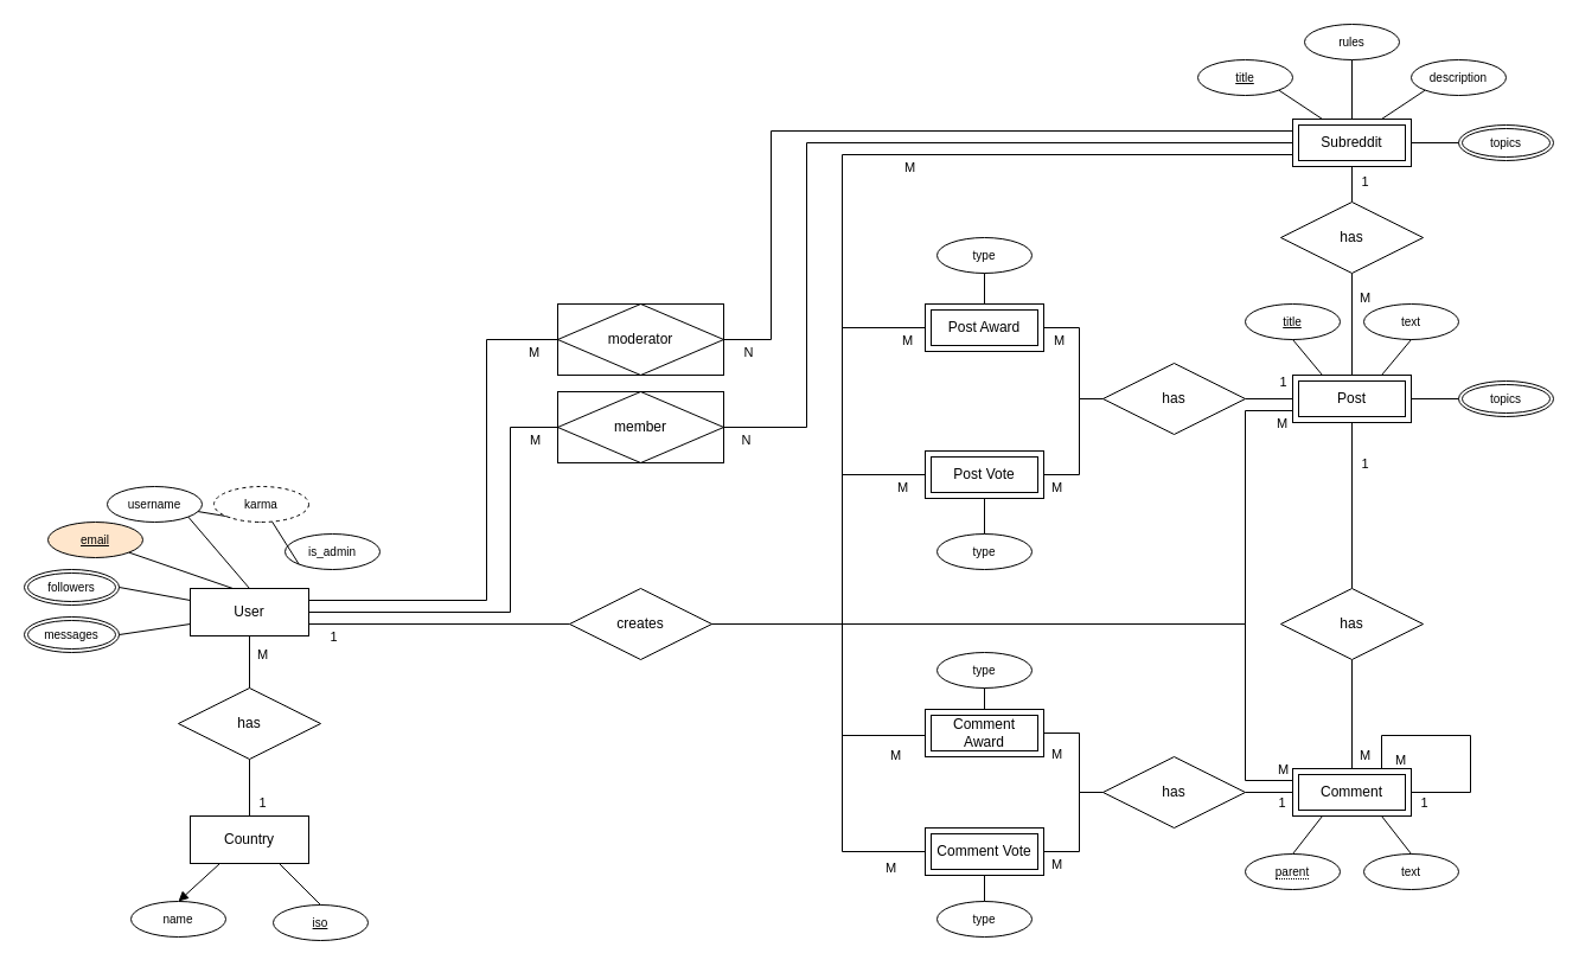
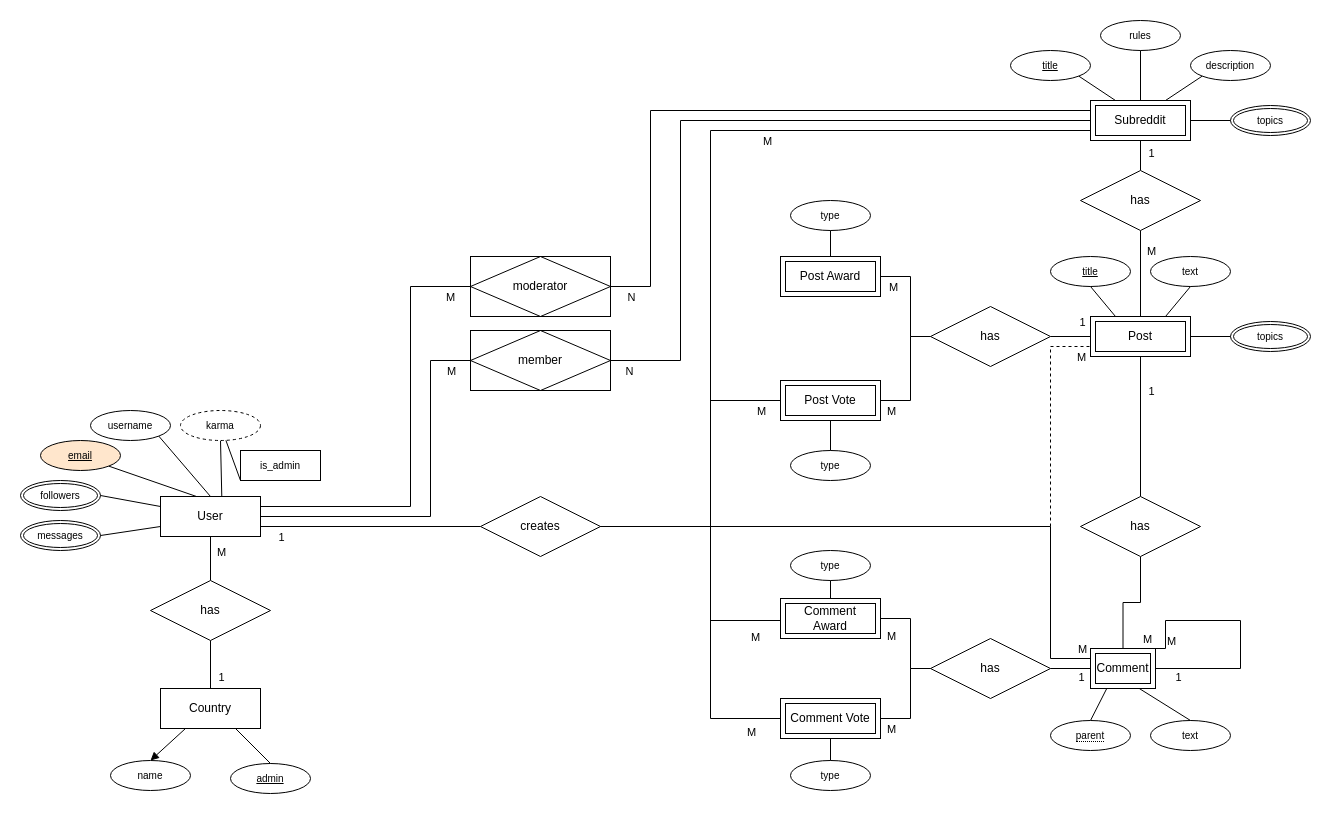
- <mxCell id="50" style="edgeStyle=orthogonalEdgeStyle;rounded=0;orthogonalLoop=1;jettySize=auto;html=1;exitX=1;exitY=0.5;exitDx=0;exitDy=0;entryX=0;entryY=0.5;entryDx=0;entryDy=0;endArrow=none;endFill=0;" edge="1" parent="1" source="58" target="73"><mxGeometry relative="1" as="geometry"><Array as="points"><mxPoint x="710" y="526" /><mxPoint x="710" y="276" /></Array></mxGeometry></mxCell>
- <mxCell id="51" value="М" style="edgeLabel;html=1;align=center;verticalAlign=middle;resizable=0;points=[];" connectable="0" vertex="1" parent="50"><mxGeometry x="0.926" y="-2" relative="1" as="geometry"><mxPoint y="8" as="offset" /></mxGeometry></mxCell>
- <mxCell id="44" style="edgeStyle=orthogonalEdgeStyle;rounded=0;orthogonalLoop=1;jettySize=auto;html=1;exitX=1;exitY=0.5;exitDx=0;exitDy=0;entryX=0;entryY=0.75;entryDx=0;entryDy=0;endArrow=none;endFill=0;" edge="1" parent="1" source="58" target="16"><mxGeometry relative="1" as="geometry"><mxPoint x="900" y="526" as="sourcePoint" /><Array as="points"><mxPoint x="1050" y="526" /><mxPoint x="1050" y="346" /></Array></mxGeometry></mxCell>
+ <mxCell id="44" style="edgeStyle=orthogonalEdgeStyle;rounded=0;orthogonalLoop=1;jettySize=auto;html=1;exitX=1;exitY=0.5;exitDx=0;exitDy=0;entryX=0;entryY=0.75;entryDx=0;entryDy=0;endArrow=none;endFill=0;dashed=1;" edge="1" parent="1" source="58" target="16"><mxGeometry relative="1" as="geometry"><mxPoint x="900" y="526" as="sourcePoint" /><Array as="points"><mxPoint x="1050" y="526" /><mxPoint x="1050" y="346" /></Array></mxGeometry></mxCell>
- <mxCell id="22" value="" style="endArrow=none;html=1;rounded=0;exitX=0.5;exitY=1;exitDx=0;exitDy=0;" edge="1" parent="1" source="99" target="3"><mxGeometry relative="1" as="geometry"><mxPoint x="281.224" y="425.419" as="sourcePoint" /><mxPoint x="110" y="620" as="targetPoint" /></mxGeometry></mxCell>
+ <mxCell id="22" value="" style="endArrow=none;html=1;rounded=0;exitX=0.5;exitY=1;exitDx=0;exitDy=0;entryX=0.613;entryY=0.012;entryDx=0;entryDy=0;entryPerimeter=0;" edge="1" parent="1" source="99" target="12"><mxGeometry relative="1" as="geometry"><mxPoint x="281.224" y="425.419" as="sourcePoint" /><mxPoint x="110" y="620" as="targetPoint" /></mxGeometry></mxCell>
- <mxCell id="106" value="&lt;font style=&quot;font-size: 10px;&quot;&gt;is_admin&lt;/font&gt;" style="ellipse;whiteSpace=wrap;html=1;align=center;" vertex="1" parent="1"><mxGeometry x="240" y="450" width="80" height="30" as="geometry" /></mxCell>
+ <mxCell id="106" value="&lt;font style=&quot;font-size: 10px;&quot;&gt;is_admin&lt;/font&gt;" style="whiteSpace=wrap;html=1;align=center;rounded=0;" vertex="1" parent="1"><mxGeometry x="240" y="450" width="80" height="30" as="geometry" /></mxCell>
- <mxCell id="19" value="Comment" style="shape=ext;margin=3;double=1;whiteSpace=wrap;html=1;align=center;" vertex="1" parent="1"><mxGeometry x="1090" y="648" width="100" height="40" as="geometry" /></mxCell>
+ <mxCell id="19" value="Comment" style="shape=ext;margin=3;double=1;whiteSpace=wrap;html=1;align=center;" vertex="1" parent="1"><mxGeometry x="1090" y="648" width="65" height="40" as="geometry" /></mxCell>
- <mxCell id="109" value="&lt;font style=&quot;font-size: 10px;&quot;&gt;iso&lt;/font&gt;" style="ellipse;whiteSpace=wrap;html=1;align=center;fontStyle=4;" vertex="1" parent="1"><mxGeometry x="230" y="763" width="80" height="30" as="geometry" /></mxCell>
+ <mxCell id="109" value="&lt;font style=&quot;font-size: 10px;&quot;&gt;admin&lt;/font&gt;" style="ellipse;whiteSpace=wrap;html=1;align=center;fontStyle=4;" vertex="1" parent="1"><mxGeometry x="230" y="763" width="80" height="30" as="geometry" /></mxCell>
